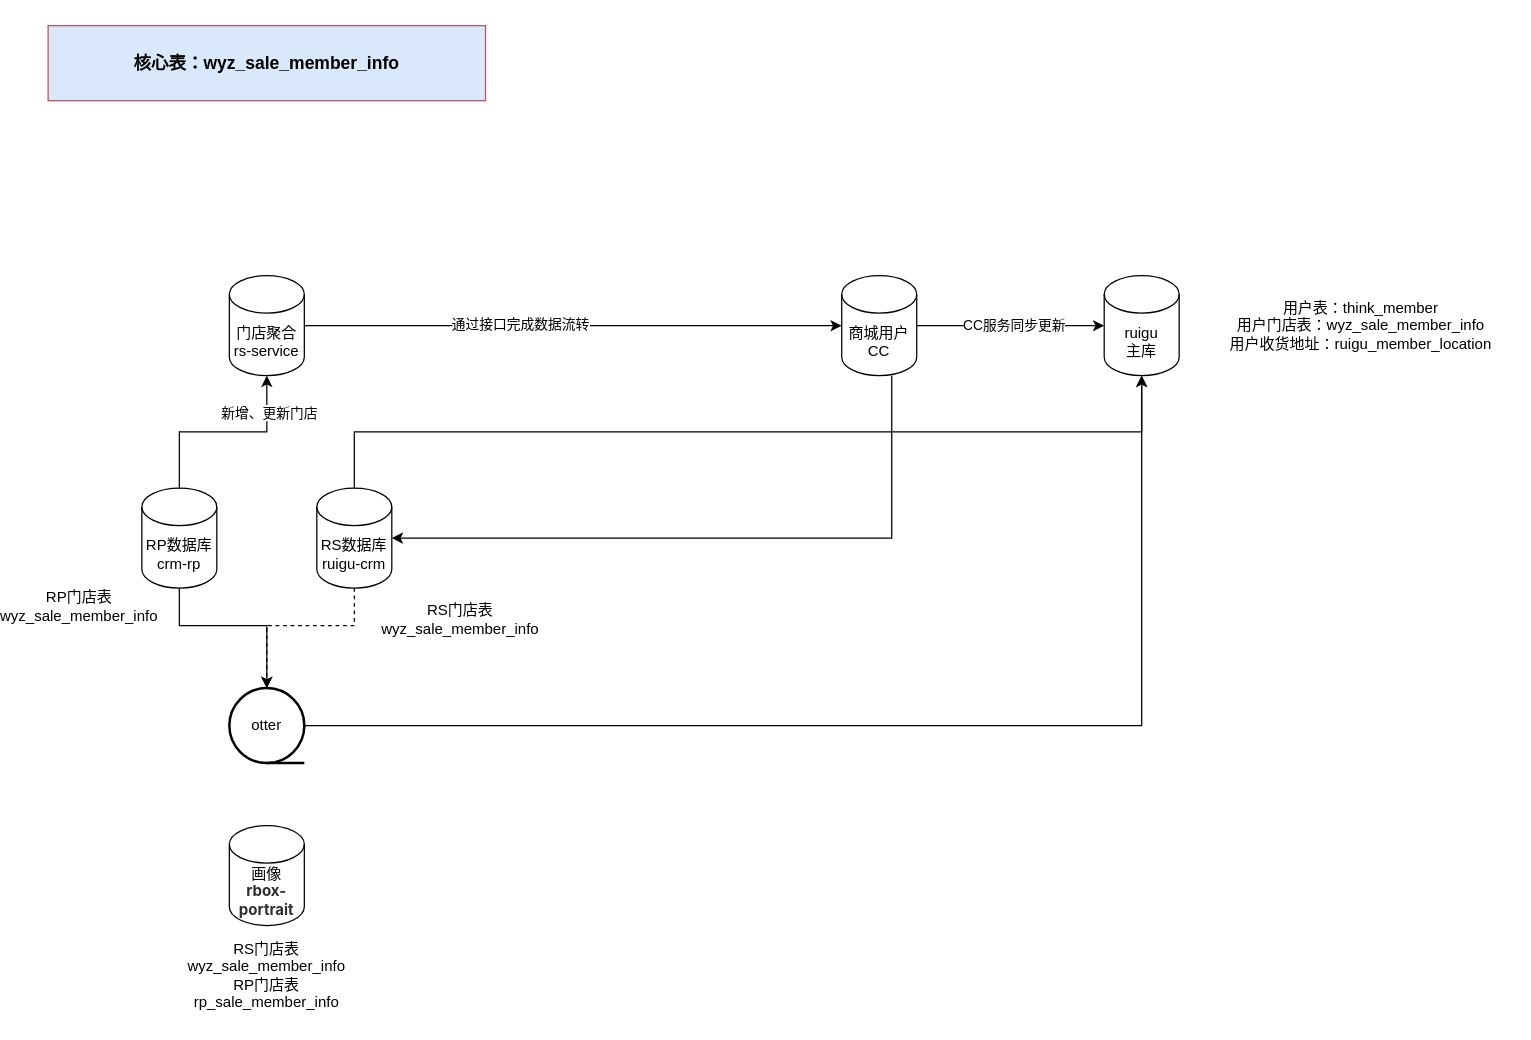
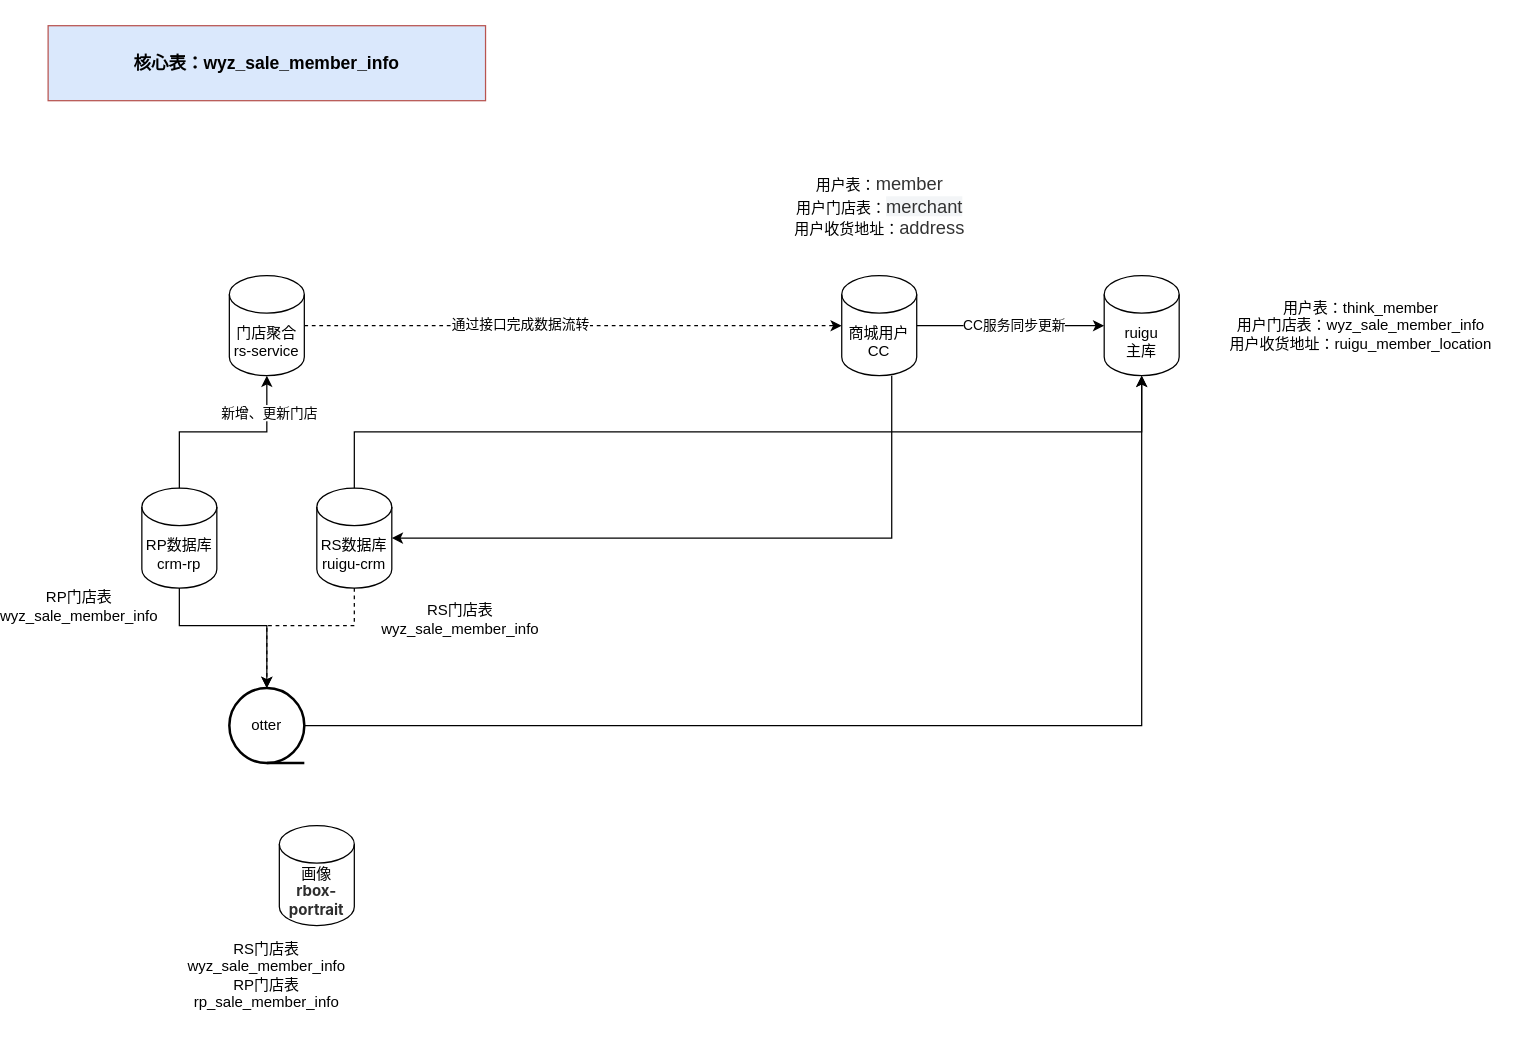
+ <mxCell id="25" value="用户表：&lt;span style=&quot;color: rgb(51, 51, 51); font-size: 14.667px; text-align: left; text-wrap-mode: wrap;&quot;&gt;member&lt;/span&gt;&lt;div&gt;用户门店表：&lt;span style=&quot;color: rgb(51, 51, 51); font-size: 14.667px; text-align: left; text-wrap-mode: wrap; background-color: rgb(243, 245, 247);&quot;&gt;merchant&lt;/span&gt;&lt;br&gt;用户收货地址：&lt;span style=&quot;color: rgb(51, 51, 51); font-size: 14.667px; text-align: left; text-wrap-mode: wrap; background-color: transparent;&quot;&gt;address&lt;/span&gt;&lt;/div&gt;" style="text;html=1;align=center;verticalAlign=middle;resizable=0;points=[];autosize=1;strokeColor=none;fillColor=none;" vertex="1" parent="1"><mxGeometry x="610" y="130" width="160" height="70" as="geometry" /></mxCell>
- <mxCell id="4" value="" style="edgeStyle=orthogonalEdgeStyle;rounded=0;orthogonalLoop=1;jettySize=auto;html=1;" edge="1" parent="1" source="6" target="20"><mxGeometry relative="1" as="geometry" /></mxCell>
+ <mxCell id="4" value="" style="edgeStyle=orthogonalEdgeStyle;rounded=0;orthogonalLoop=1;jettySize=auto;html=1;dashed=1;" edge="1" parent="1" source="6" target="20"><mxGeometry relative="1" as="geometry" /></mxCell>
- <mxCell id="8" value="&lt;font&gt;画像&lt;br&gt;&lt;/font&gt;&lt;div&gt;&lt;font&gt;&lt;span style=&quot;color: rgb(46, 46, 46); font-family: -apple-system, &amp;quot;system-ui&amp;quot;, &amp;quot;Segoe UI&amp;quot;, Roboto, Oxygen-Sans, Ubuntu, Cantarell, &amp;quot;Helvetica Neue&amp;quot;, sans-serif, &amp;quot;Apple Color Emoji&amp;quot;, &amp;quot;Segoe UI Emoji&amp;quot;, &amp;quot;Segoe UI Symbol&amp;quot;, &amp;quot;Noto Color Emoji&amp;quot;; font-weight: 700; text-align: left; background-color: rgb(255, 255, 255);&quot;&gt;rbox-portrait&lt;/span&gt;&lt;/font&gt;&lt;/div&gt;" style="shape=cylinder3;whiteSpace=wrap;html=1;boundedLbl=1;backgroundOutline=1;size=15;" vertex="1" parent="1"><mxGeometry x="170" y="660" width="60" height="80" as="geometry" /></mxCell>
+ <mxCell id="8" value="&lt;font&gt;画像&lt;br&gt;&lt;/font&gt;&lt;div&gt;&lt;font&gt;&lt;span style=&quot;color: rgb(46, 46, 46); font-family: -apple-system, &amp;quot;system-ui&amp;quot;, &amp;quot;Segoe UI&amp;quot;, Roboto, Oxygen-Sans, Ubuntu, Cantarell, &amp;quot;Helvetica Neue&amp;quot;, sans-serif, &amp;quot;Apple Color Emoji&amp;quot;, &amp;quot;Segoe UI Emoji&amp;quot;, &amp;quot;Segoe UI Symbol&amp;quot;, &amp;quot;Noto Color Emoji&amp;quot;; font-weight: 700; text-align: left; background-color: rgb(255, 255, 255);&quot;&gt;rbox-portrait&lt;/span&gt;&lt;/font&gt;&lt;/div&gt;" style="shape=cylinder3;whiteSpace=wrap;html=1;boundedLbl=1;backgroundOutline=1;size=15;" vertex="1" parent="1"><mxGeometry x="210" y="660" width="60" height="80" as="geometry" /></mxCell>
